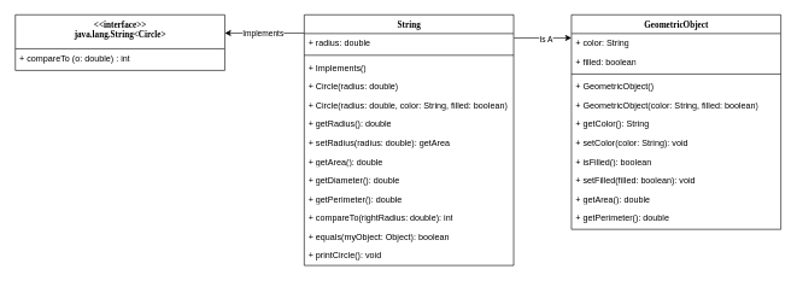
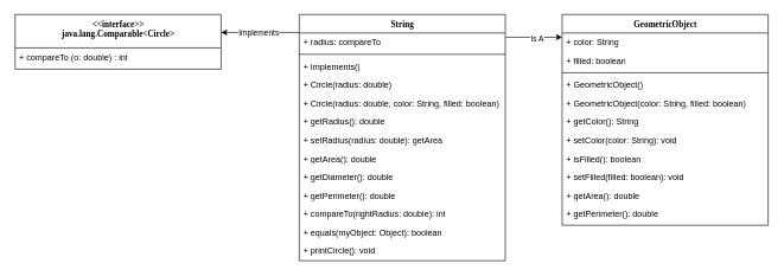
- <mxCell id="28" value="&amp;lt;&amp;lt;interface&amp;gt;&amp;gt;&lt;br&gt;java.lang.String&amp;lt;Circle&amp;gt;" style="swimlane;html=1;fontStyle=1;align=center;verticalAlign=top;childLayout=stackLayout;horizontal=1;startSize=47;horizontalStack=0;resizeParent=1;resizeLast=0;collapsible=1;marginBottom=0;swimlaneFillColor=#ffffff;rounded=0;shadow=0;comic=0;labelBackgroundColor=none;strokeWidth=1;fillColor=none;fontFamily=Verdana;fontSize=12" parent="1" vertex="1"><mxGeometry x="20" y="20" width="290" height="77" as="geometry" /></mxCell>
+ <mxCell id="28" value="&amp;lt;&amp;lt;interface&amp;gt;&amp;gt;&lt;br&gt;java.lang.Comparable&amp;lt;Circle&amp;gt;" style="swimlane;html=1;fontStyle=1;align=center;verticalAlign=top;childLayout=stackLayout;horizontal=1;startSize=47;horizontalStack=0;resizeParent=1;resizeLast=0;collapsible=1;marginBottom=0;swimlaneFillColor=#ffffff;rounded=0;shadow=0;comic=0;labelBackgroundColor=none;strokeWidth=1;fillColor=none;fontFamily=Verdana;fontSize=12" parent="1" vertex="1"><mxGeometry x="20" y="20" width="290" height="77" as="geometry" /></mxCell>
- <mxCell id="3" value="+ radius: double" style="text;html=1;strokeColor=none;fillColor=none;align=left;verticalAlign=top;spacingLeft=4;spacingRight=4;whiteSpace=wrap;overflow=hidden;rotatable=0;points=[[0,0.5],[1,0.5]];portConstraint=eastwest;" parent="2" vertex="1"><mxGeometry y="26" width="290" height="26" as="geometry" /></mxCell>
+ <mxCell id="3" value="+ radius: compareTo" style="text;html=1;strokeColor=none;fillColor=none;align=left;verticalAlign=top;spacingLeft=4;spacingRight=4;whiteSpace=wrap;overflow=hidden;rotatable=0;points=[[0,0.5],[1,0.5]];portConstraint=eastwest;" parent="2" vertex="1"><mxGeometry y="26" width="290" height="26" as="geometry" /></mxCell>
